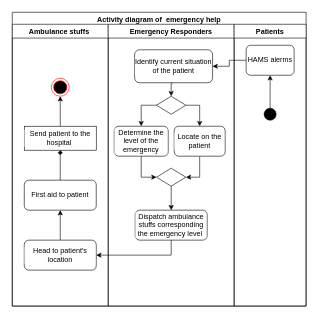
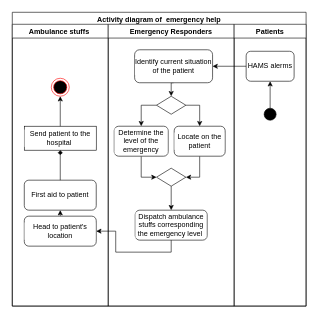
- <mxCell id="26" value="HAMS alerms" style="rounded=1;whiteSpace=wrap;html=1;labelBackgroundColor=#FFFFFF;fillColor=default;" vertex="1" parent="25"><mxGeometry x="20" y="35" width="80" height="50" as="geometry" /></mxCell>
+ <mxCell id="26" value="HAMS alerms" style="rounded=1;whiteSpace=wrap;html=1;labelBackgroundColor=#FFFFFF;fillColor=default;" vertex="1" parent="25"><mxGeometry x="20" y="45" width="80" height="50" as="geometry" /></mxCell>
- <mxCell id="6" value="Head to patient's location" style="rounded=1;whiteSpace=wrap;html=1;labelBackgroundColor=#FFFFFF;fillColor=default;" vertex="1" parent="3"><mxGeometry x="20" y="360" width="120" height="50" as="geometry" /></mxCell>
+ <mxCell id="6" value="Head to patient's location" style="rounded=1;whiteSpace=wrap;html=1;labelBackgroundColor=#FFFFFF;fillColor=default;" vertex="1" parent="3"><mxGeometry x="20" y="320" width="120" height="50" as="geometry" /></mxCell>
